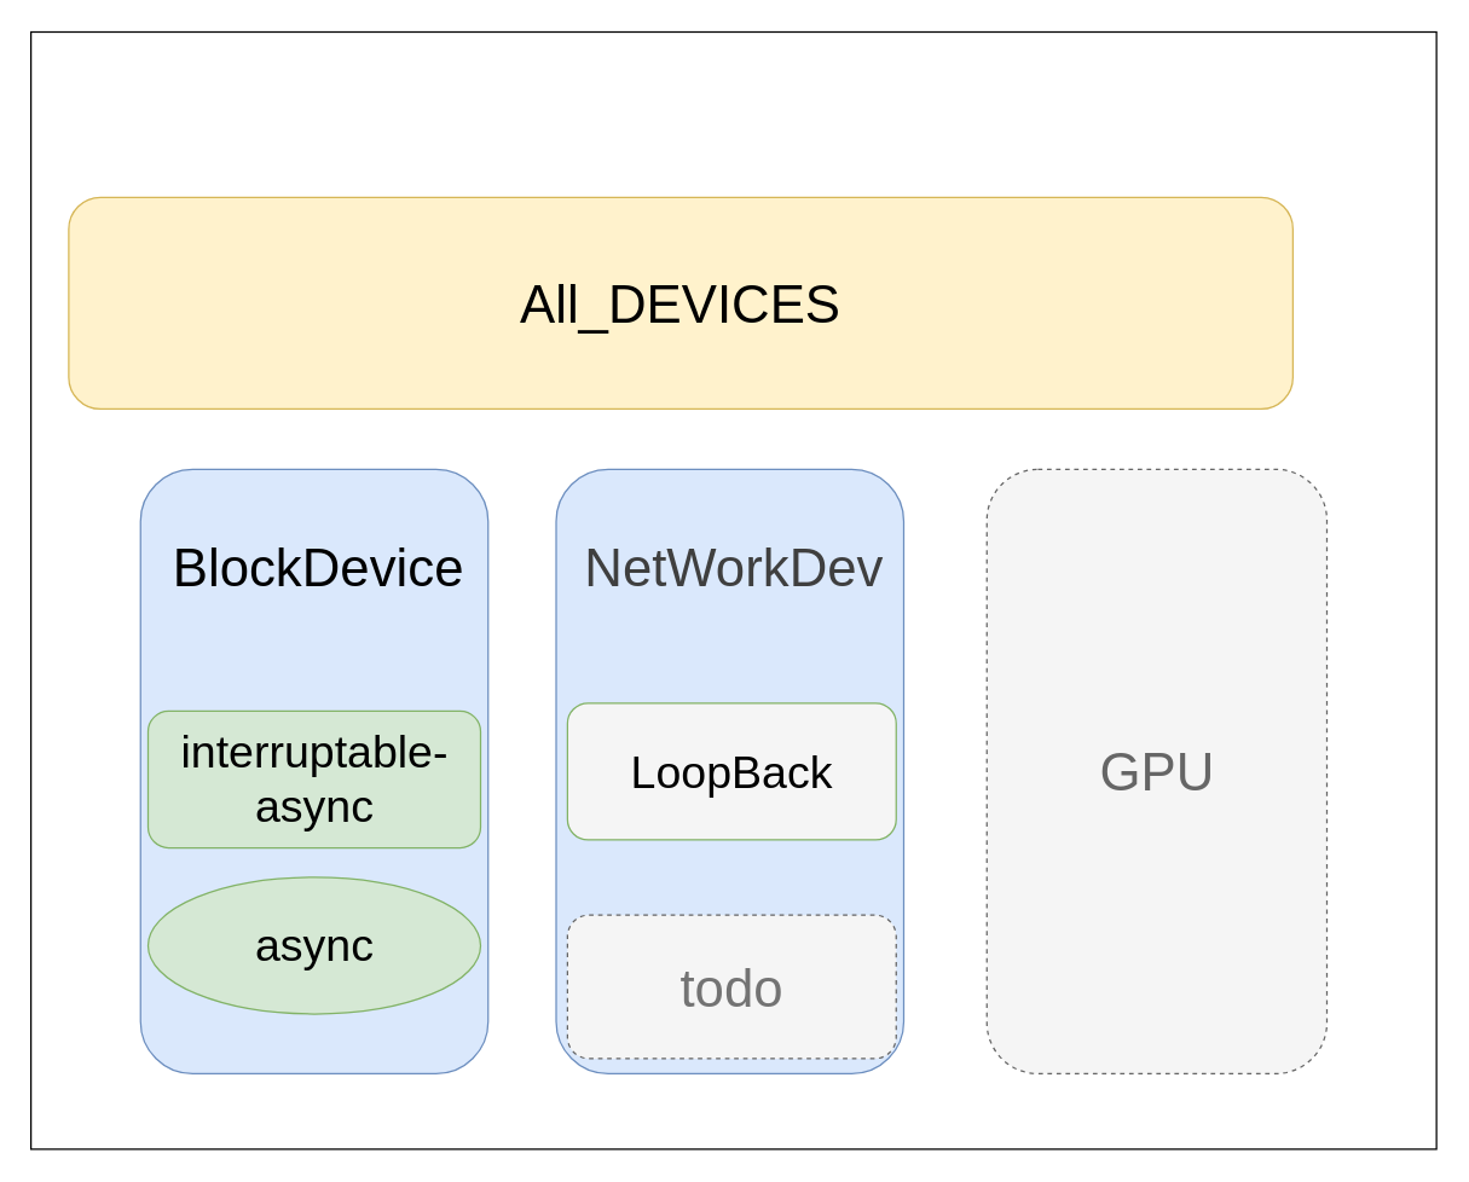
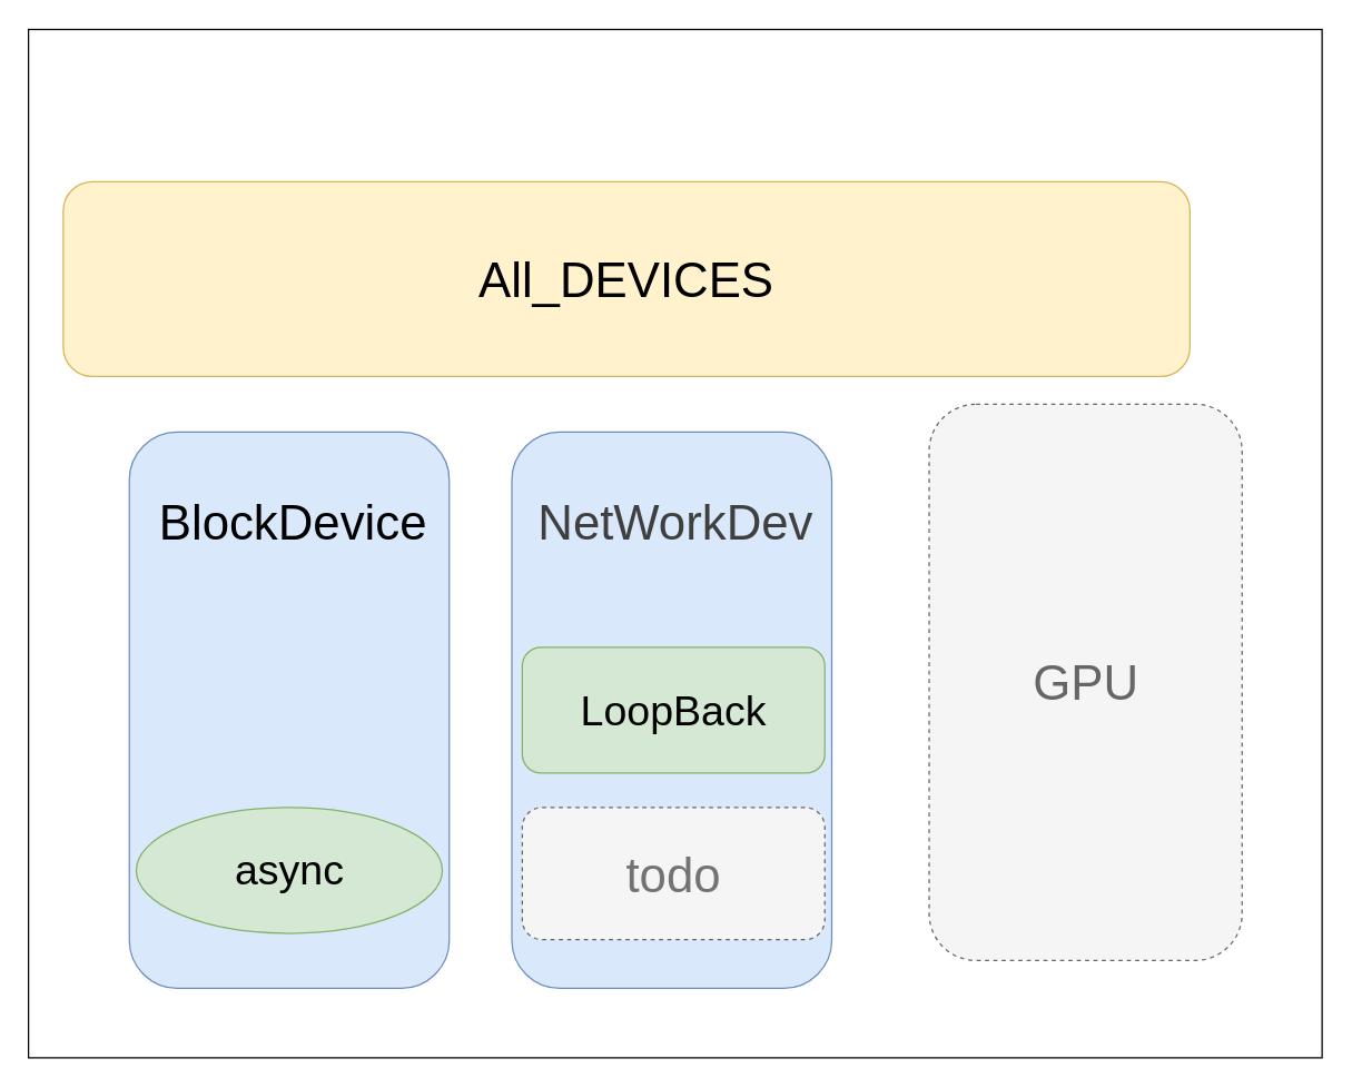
- <mxCell id="12" value="&lt;span style=&quot;font-size: 30px;&quot;&gt;LoopBack&lt;/span&gt;" style="rounded=1;whiteSpace=wrap;html=1;fillColor=#f5f5f5;strokeColor=#82b366;" vertex="1" parent="1"><mxGeometry x="375" y="464.75" width="217.5" height="90.5" as="geometry" /></mxCell>
+ <mxCell id="12" value="&lt;span style=&quot;font-size: 30px;&quot;&gt;LoopBack&lt;/span&gt;" style="rounded=1;whiteSpace=wrap;html=1;fillColor=#d5e8d4;strokeColor=#82b366;" vertex="1" parent="1"><mxGeometry x="375" y="464.75" width="217.5" height="90.5" as="geometry" /></mxCell>
- <mxCell id="4" value="&lt;font style=&quot;color: rgb(102, 102, 102); font-size: 35px;&quot;&gt;GPU&lt;/font&gt;" style="rounded=1;whiteSpace=wrap;html=1;fillColor=#f5f5f5;fontColor=#333333;strokeColor=#666666;dashed=1;" vertex="1" parent="1"><mxGeometry x="652.5" y="310" width="225" height="400" as="geometry" /></mxCell>
+ <mxCell id="4" value="&lt;font style=&quot;color: rgb(102, 102, 102); font-size: 35px;&quot;&gt;GPU&lt;/font&gt;" style="rounded=1;whiteSpace=wrap;html=1;fillColor=#f5f5f5;fontColor=#333333;strokeColor=#666666;dashed=1;" vertex="1" parent="1"><mxGeometry x="667.5" y="290" width="225" height="400" as="geometry" /></mxCell>
- <mxCell id="8" value="&lt;font style=&quot;font-size: 30px;&quot;&gt;interruptable-async&lt;/font&gt;" style="rounded=1;whiteSpace=wrap;html=1;fillColor=#d5e8d4;strokeColor=#82b366;" vertex="1" parent="1"><mxGeometry x="97.5" y="470" width="220" height="90.5" as="geometry" /></mxCell>
- <mxCell id="7" value="&lt;font style=&quot;font-size: 35px; color: rgb(115, 115, 115);&quot;&gt;todo&lt;/font&gt;" style="rounded=1;whiteSpace=wrap;html=1;fillColor=#f5f5f5;fontColor=#333333;strokeColor=#666666;dashed=1;" vertex="1" parent="1"><mxGeometry x="375" y="605" width="217.5" height="95" as="geometry" /></mxCell>
+ <mxCell id="7" value="&lt;font style=&quot;font-size: 35px; color: rgb(115, 115, 115);&quot;&gt;todo&lt;/font&gt;" style="rounded=1;whiteSpace=wrap;html=1;fillColor=#f5f5f5;fontColor=#333333;strokeColor=#666666;dashed=1;" vertex="1" parent="1"><mxGeometry x="375" y="580" width="217.5" height="95" as="geometry" /></mxCell>
